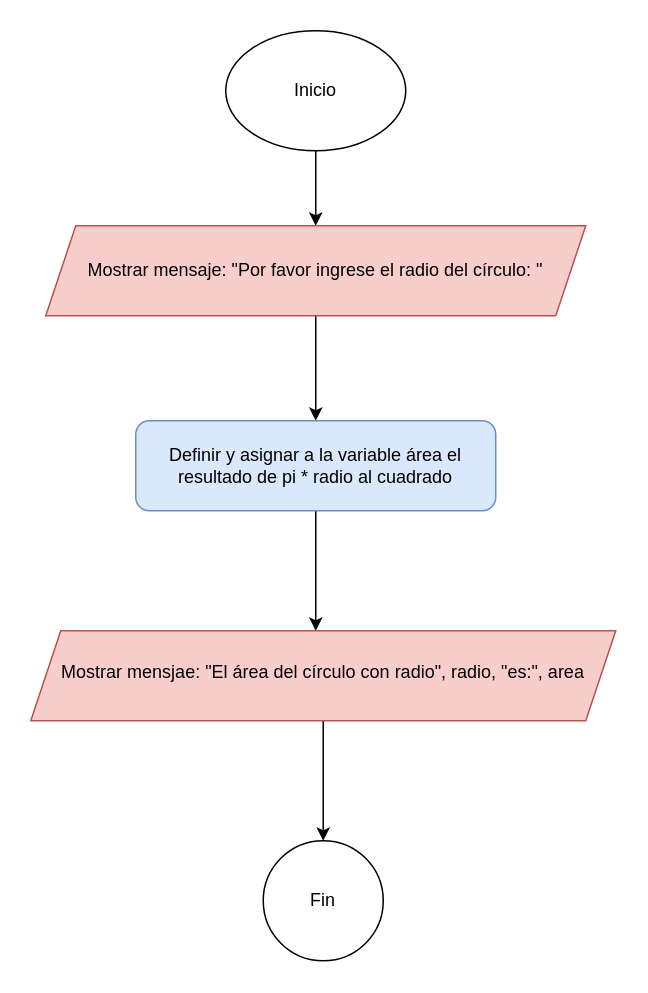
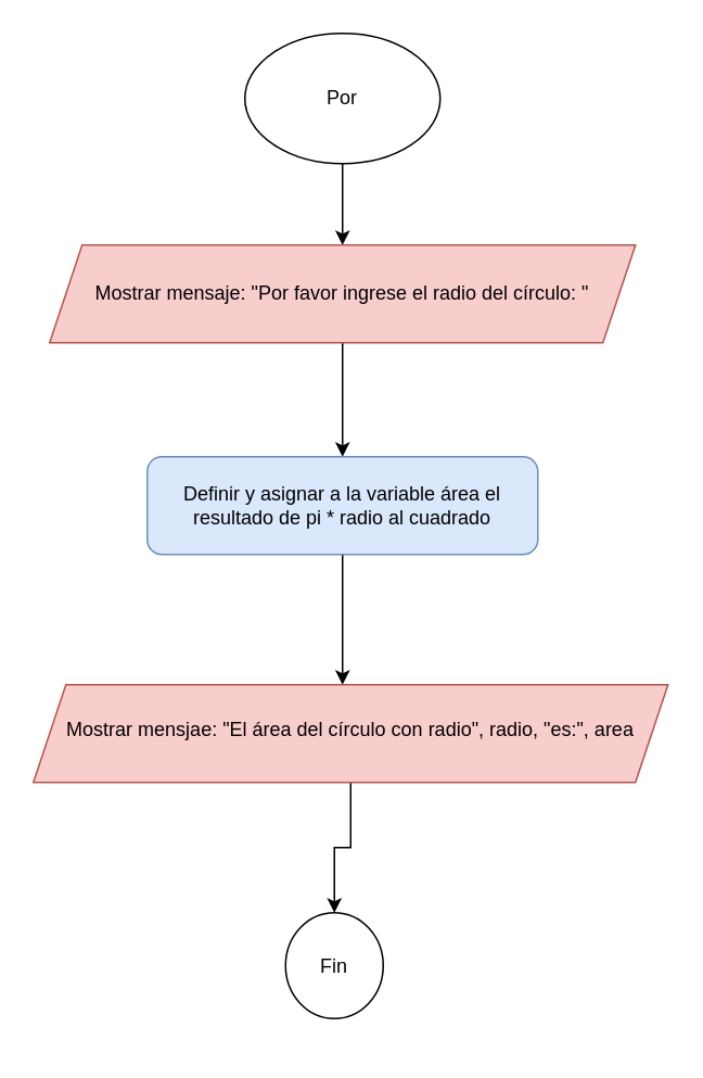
- <mxCell id="3" value="Inicio" style="ellipse;whiteSpace=wrap;html=1;" vertex="1" parent="1"><mxGeometry x="150" y="20" width="120" height="80" as="geometry" /></mxCell>
+ <mxCell id="3" value="Por" style="ellipse;whiteSpace=wrap;html=1;" vertex="1" parent="1"><mxGeometry x="150" y="20" width="120" height="80" as="geometry" /></mxCell>
- <mxCell id="10" value="Fin" style="ellipse;whiteSpace=wrap;html=1;" vertex="1" parent="1"><mxGeometry x="175" y="560" width="80" height="80" as="geometry" /></mxCell>
+ <mxCell id="10" value="Fin" style="ellipse;whiteSpace=wrap;html=1;" vertex="1" parent="1"><mxGeometry x="175" y="560" width="60" height="65" as="geometry" /></mxCell>
